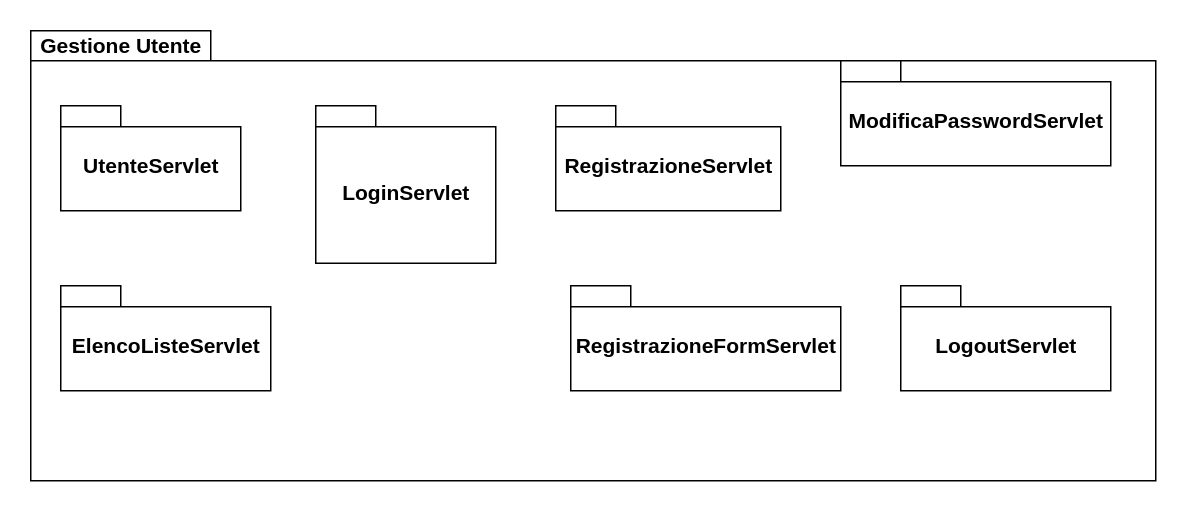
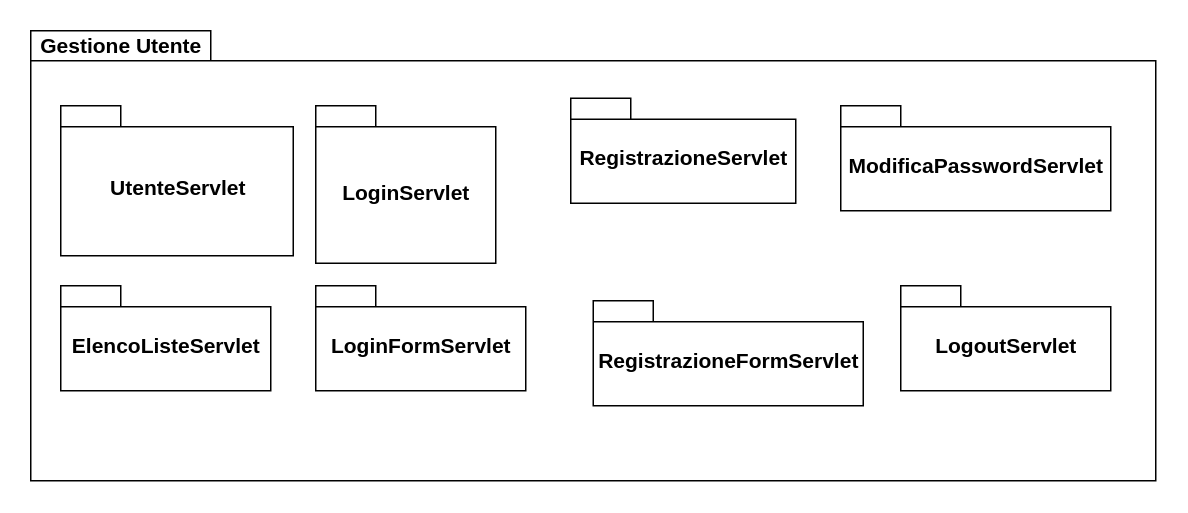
- <mxCell id="10" value="ModificaPasswordServlet" style="shape=folder;fontStyle=1;spacingTop=10;tabWidth=40;tabHeight=14;tabPosition=left;html=1;fontSize=14;" vertex="1" parent="1"><mxGeometry x="560" y="40" width="180" height="70" as="geometry" /></mxCell>
+ <mxCell id="10" value="ModificaPasswordServlet" style="shape=folder;fontStyle=1;spacingTop=10;tabWidth=40;tabHeight=14;tabPosition=left;html=1;fontSize=14;" vertex="1" parent="1"><mxGeometry x="560" y="70" width="180" height="70" as="geometry" /></mxCell>
- <mxCell id="8" value="UtenteServlet" style="shape=folder;fontStyle=1;spacingTop=10;tabWidth=40;tabHeight=14;tabPosition=left;html=1;fontSize=14;" vertex="1" parent="1"><mxGeometry x="40" y="70" width="120" height="70" as="geometry" /></mxCell>
+ <mxCell id="8" value="UtenteServlet" style="shape=folder;fontStyle=1;spacingTop=10;tabWidth=40;tabHeight=14;tabPosition=left;html=1;fontSize=14;" vertex="1" parent="1"><mxGeometry x="40" y="70" width="155" height="100" as="geometry" /></mxCell>
- <mxCell id="9" value="RegistrazioneServlet" style="shape=folder;fontStyle=1;spacingTop=10;tabWidth=40;tabHeight=14;tabPosition=left;html=1;fontSize=14;" vertex="1" parent="1"><mxGeometry x="370" y="70" width="150" height="70" as="geometry" /></mxCell>
+ <mxCell id="9" value="RegistrazioneServlet" style="shape=folder;fontStyle=1;spacingTop=10;tabWidth=40;tabHeight=14;tabPosition=left;html=1;fontSize=14;" vertex="1" parent="1"><mxGeometry x="380" y="65" width="150" height="70" as="geometry" /></mxCell>
+ <mxCell id="7" value="LoginFormServlet" style="shape=folder;fontStyle=1;spacingTop=10;tabWidth=40;tabHeight=14;tabPosition=left;html=1;fontSize=14;" vertex="1" parent="1"><mxGeometry x="210" y="190" width="140" height="70" as="geometry" /></mxCell>
- <mxCell id="11" value="RegistrazioneFormServlet" style="shape=folder;fontStyle=1;spacingTop=10;tabWidth=40;tabHeight=14;tabPosition=left;html=1;fontSize=14;" vertex="1" parent="1"><mxGeometry x="380" y="190" width="180" height="70" as="geometry" /></mxCell>
+ <mxCell id="11" value="RegistrazioneFormServlet" style="shape=folder;fontStyle=1;spacingTop=10;tabWidth=40;tabHeight=14;tabPosition=left;html=1;fontSize=14;" vertex="1" parent="1"><mxGeometry x="395" y="200" width="180" height="70" as="geometry" /></mxCell>
